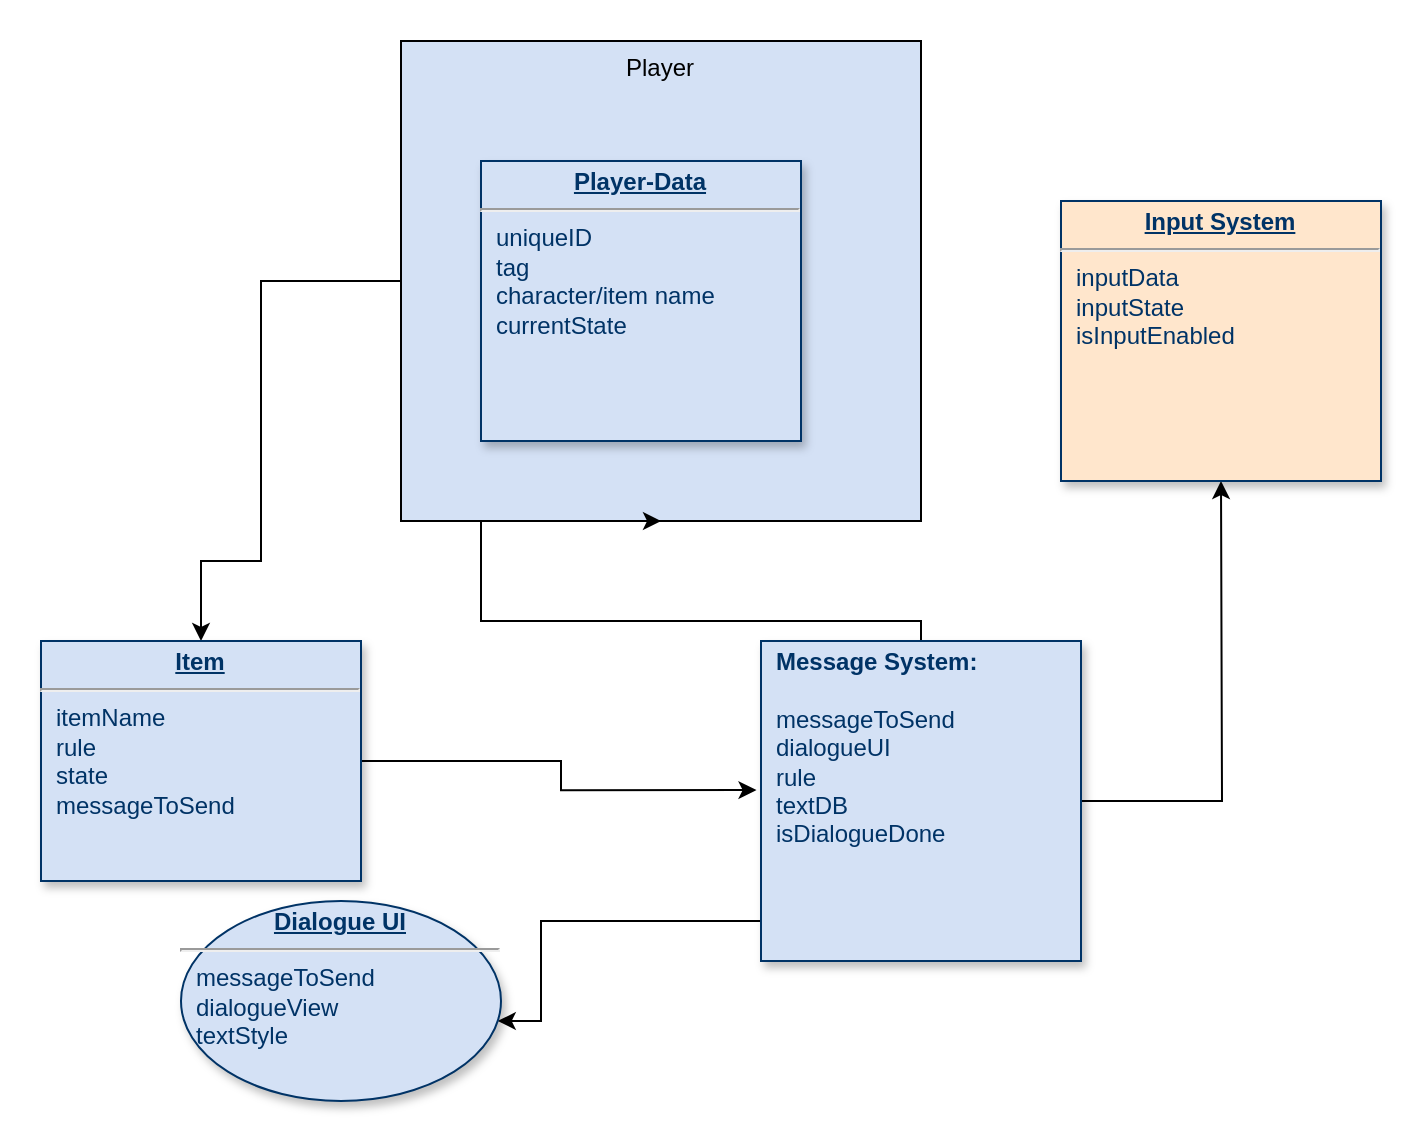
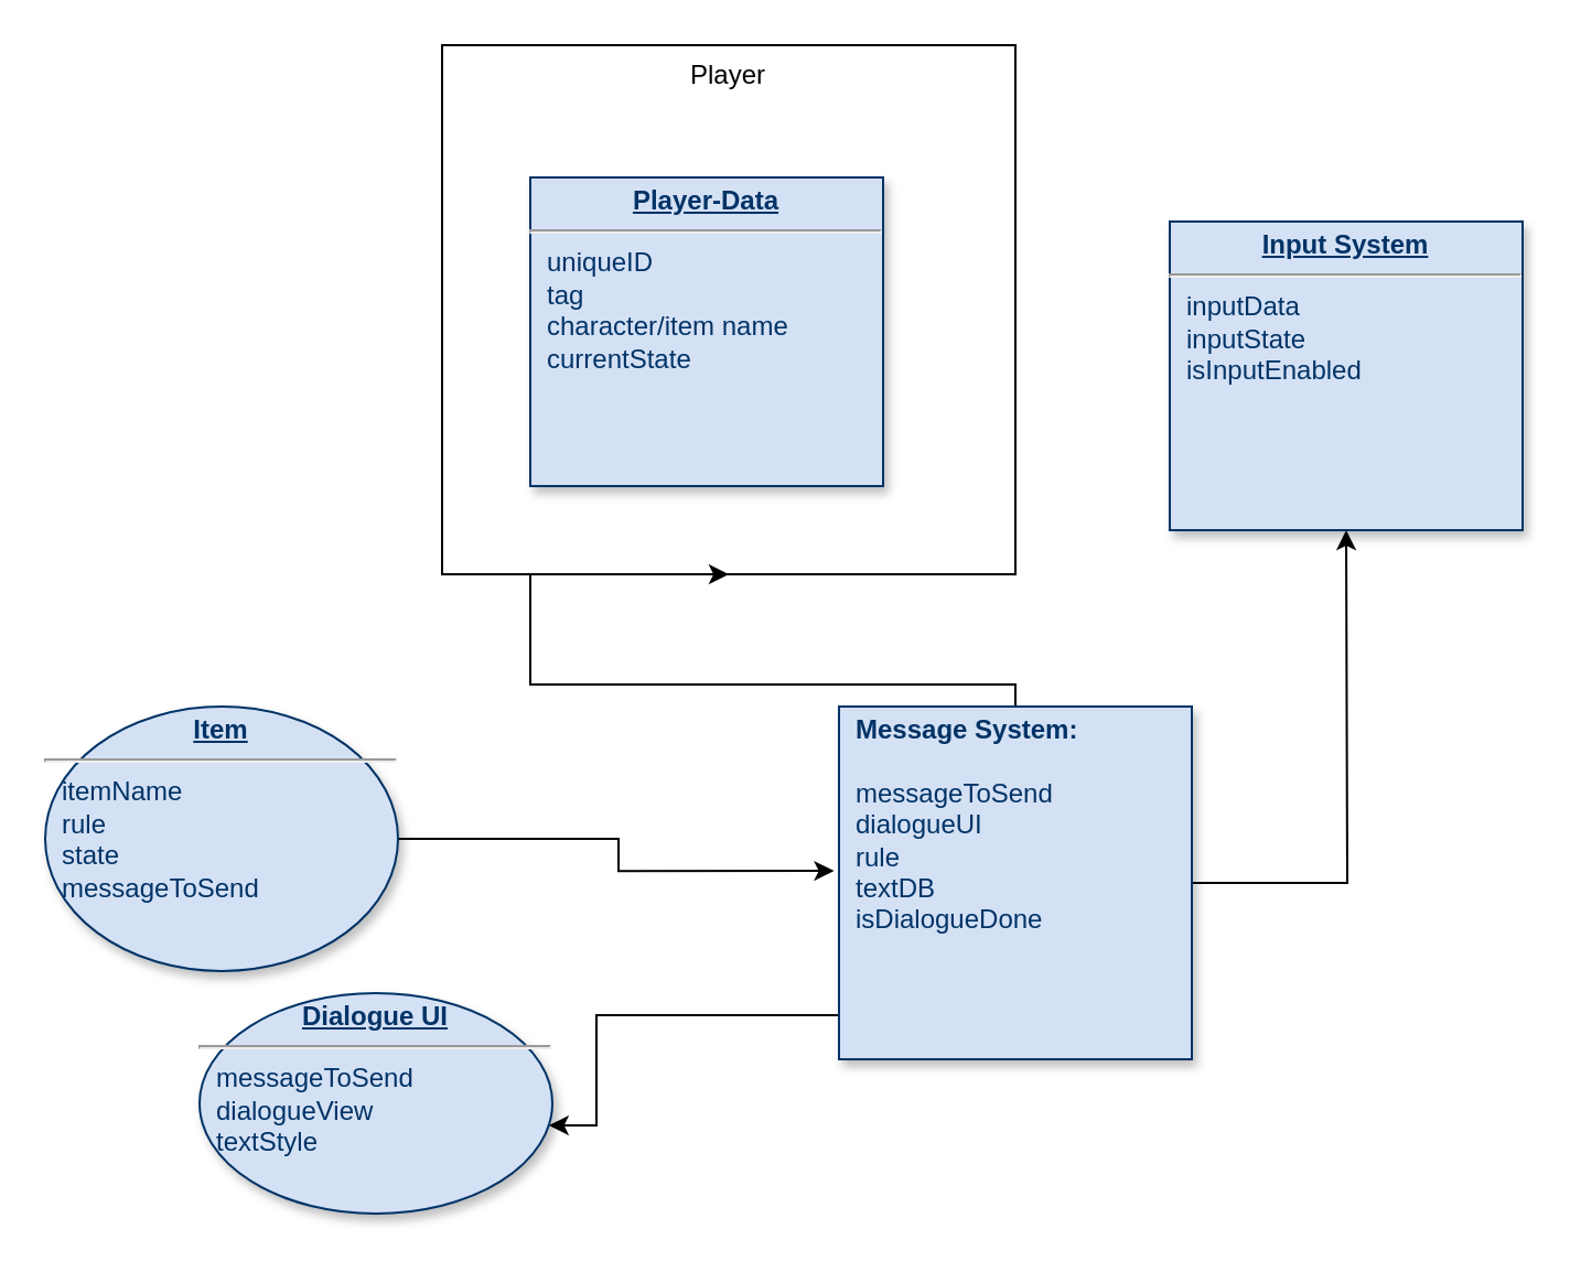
- <mxCell id="3" value="Player" style="rounded=0;whiteSpace=wrap;html=1;verticalAlign=top;fillColor=#d4e1f5;" vertex="1" parent="1"><mxGeometry x="200" y="20" width="260" height="240" as="geometry" /></mxCell>
+ <mxCell id="3" value="Player" style="rounded=0;whiteSpace=wrap;html=1;verticalAlign=top;" vertex="1" parent="1"><mxGeometry x="200" y="20" width="260" height="240" as="geometry" /></mxCell>
- <mxCell id="12" value="&lt;p style=&quot;margin: 0px ; margin-top: 4px ; text-align: center ; text-decoration: underline&quot;&gt;&lt;strong&gt;Input System&lt;/strong&gt;&lt;/p&gt;&lt;hr&gt;&lt;p style=&quot;margin: 0px ; margin-left: 8px&quot;&gt;inputData&lt;/p&gt;&lt;p style=&quot;margin: 0px ; margin-left: 8px&quot;&gt;inputState&lt;/p&gt;&lt;p style=&quot;margin: 0px ; margin-left: 8px&quot;&gt;isInputEnabled&lt;/p&gt;&lt;p style=&quot;margin: 0px ; margin-left: 8px&quot;&gt;&lt;br&gt;&lt;/p&gt;&lt;p style=&quot;margin: 0px ; margin-left: 8px&quot;&gt;&lt;span&gt;&lt;br&gt;&lt;/span&gt;&lt;/p&gt;" style="verticalAlign=top;align=left;overflow=fill;fontSize=12;fontFamily=Helvetica;html=1;strokeColor=#003366;shadow=1;fillColor=#ffe6cc;fontColor=#003366;" vertex="1" parent="1"><mxGeometry x="530" y="100" width="160" height="140" as="geometry" /></mxCell>
+ <mxCell id="12" value="&lt;p style=&quot;margin: 0px ; margin-top: 4px ; text-align: center ; text-decoration: underline&quot;&gt;&lt;strong&gt;Input System&lt;/strong&gt;&lt;/p&gt;&lt;hr&gt;&lt;p style=&quot;margin: 0px ; margin-left: 8px&quot;&gt;inputData&lt;/p&gt;&lt;p style=&quot;margin: 0px ; margin-left: 8px&quot;&gt;inputState&lt;/p&gt;&lt;p style=&quot;margin: 0px ; margin-left: 8px&quot;&gt;isInputEnabled&lt;/p&gt;&lt;p style=&quot;margin: 0px ; margin-left: 8px&quot;&gt;&lt;br&gt;&lt;/p&gt;&lt;p style=&quot;margin: 0px ; margin-left: 8px&quot;&gt;&lt;span&gt;&lt;br&gt;&lt;/span&gt;&lt;/p&gt;" style="verticalAlign=top;align=left;overflow=fill;fontSize=12;fontFamily=Helvetica;html=1;strokeColor=#003366;shadow=1;fillColor=#D4E1F5;fontColor=#003366" vertex="1" parent="1"><mxGeometry x="530" y="100" width="160" height="140" as="geometry" /></mxCell>
- <mxCell id="2" style="edgeStyle=orthogonalEdgeStyle;rounded=0;orthogonalLoop=1;jettySize=auto;html=1;entryX=0.5;entryY=0;entryDx=0;entryDy=0;" edge="1" parent="1" source="3" target="9"><mxGeometry relative="1" as="geometry"><Array as="points"><mxPoint x="130" y="280" /><mxPoint x="100" y="280" /></Array></mxGeometry></mxCell>
- <mxCell id="9" value="&lt;p style=&quot;margin: 0px ; margin-top: 4px ; text-align: center ; text-decoration: underline&quot;&gt;&lt;strong&gt;Item&lt;/strong&gt;&lt;/p&gt;&lt;hr&gt;&lt;p style=&quot;margin: 0px ; margin-left: 8px&quot;&gt;&lt;span&gt;itemName&lt;/span&gt;&lt;br&gt;&lt;/p&gt;&lt;p style=&quot;margin: 0px ; margin-left: 8px&quot;&gt;&lt;span&gt;rule&lt;/span&gt;&lt;/p&gt;&lt;p style=&quot;margin: 0px ; margin-left: 8px&quot;&gt;&lt;span&gt;state&lt;/span&gt;&lt;/p&gt;&lt;p style=&quot;margin: 0px ; margin-left: 8px&quot;&gt;&lt;span&gt;messageToSend&lt;/span&gt;&lt;/p&gt;&lt;p style=&quot;margin: 0px ; margin-left: 8px&quot;&gt;&lt;span&gt;&lt;br&gt;&lt;/span&gt;&lt;/p&gt;" style="verticalAlign=top;align=left;overflow=fill;fontSize=12;fontFamily=Helvetica;html=1;strokeColor=#003366;shadow=1;fillColor=#D4E1F5;fontColor=#003366" parent="1" vertex="1"><mxGeometry x="20" y="320" width="160" height="120" as="geometry" /></mxCell>
+ <mxCell id="9" value="&lt;p style=&quot;margin: 0px ; margin-top: 4px ; text-align: center ; text-decoration: underline&quot;&gt;&lt;strong&gt;Item&lt;/strong&gt;&lt;/p&gt;&lt;hr&gt;&lt;p style=&quot;margin: 0px ; margin-left: 8px&quot;&gt;&lt;span&gt;itemName&lt;/span&gt;&lt;br&gt;&lt;/p&gt;&lt;p style=&quot;margin: 0px ; margin-left: 8px&quot;&gt;&lt;span&gt;rule&lt;/span&gt;&lt;/p&gt;&lt;p style=&quot;margin: 0px ; margin-left: 8px&quot;&gt;&lt;span&gt;state&lt;/span&gt;&lt;/p&gt;&lt;p style=&quot;margin: 0px ; margin-left: 8px&quot;&gt;&lt;span&gt;messageToSend&lt;/span&gt;&lt;/p&gt;&lt;p style=&quot;margin: 0px ; margin-left: 8px&quot;&gt;&lt;span&gt;&lt;br&gt;&lt;/span&gt;&lt;/p&gt;" style="ellipse;verticalAlign=top;align=left;overflow=fill;fontSize=12;fontFamily=Helvetica;html=1;strokeColor=#003366;shadow=1;fillColor=#D4E1F5;fontColor=#003366;" parent="1" vertex="1"><mxGeometry x="20" y="320" width="160" height="120" as="geometry" /></mxCell>
